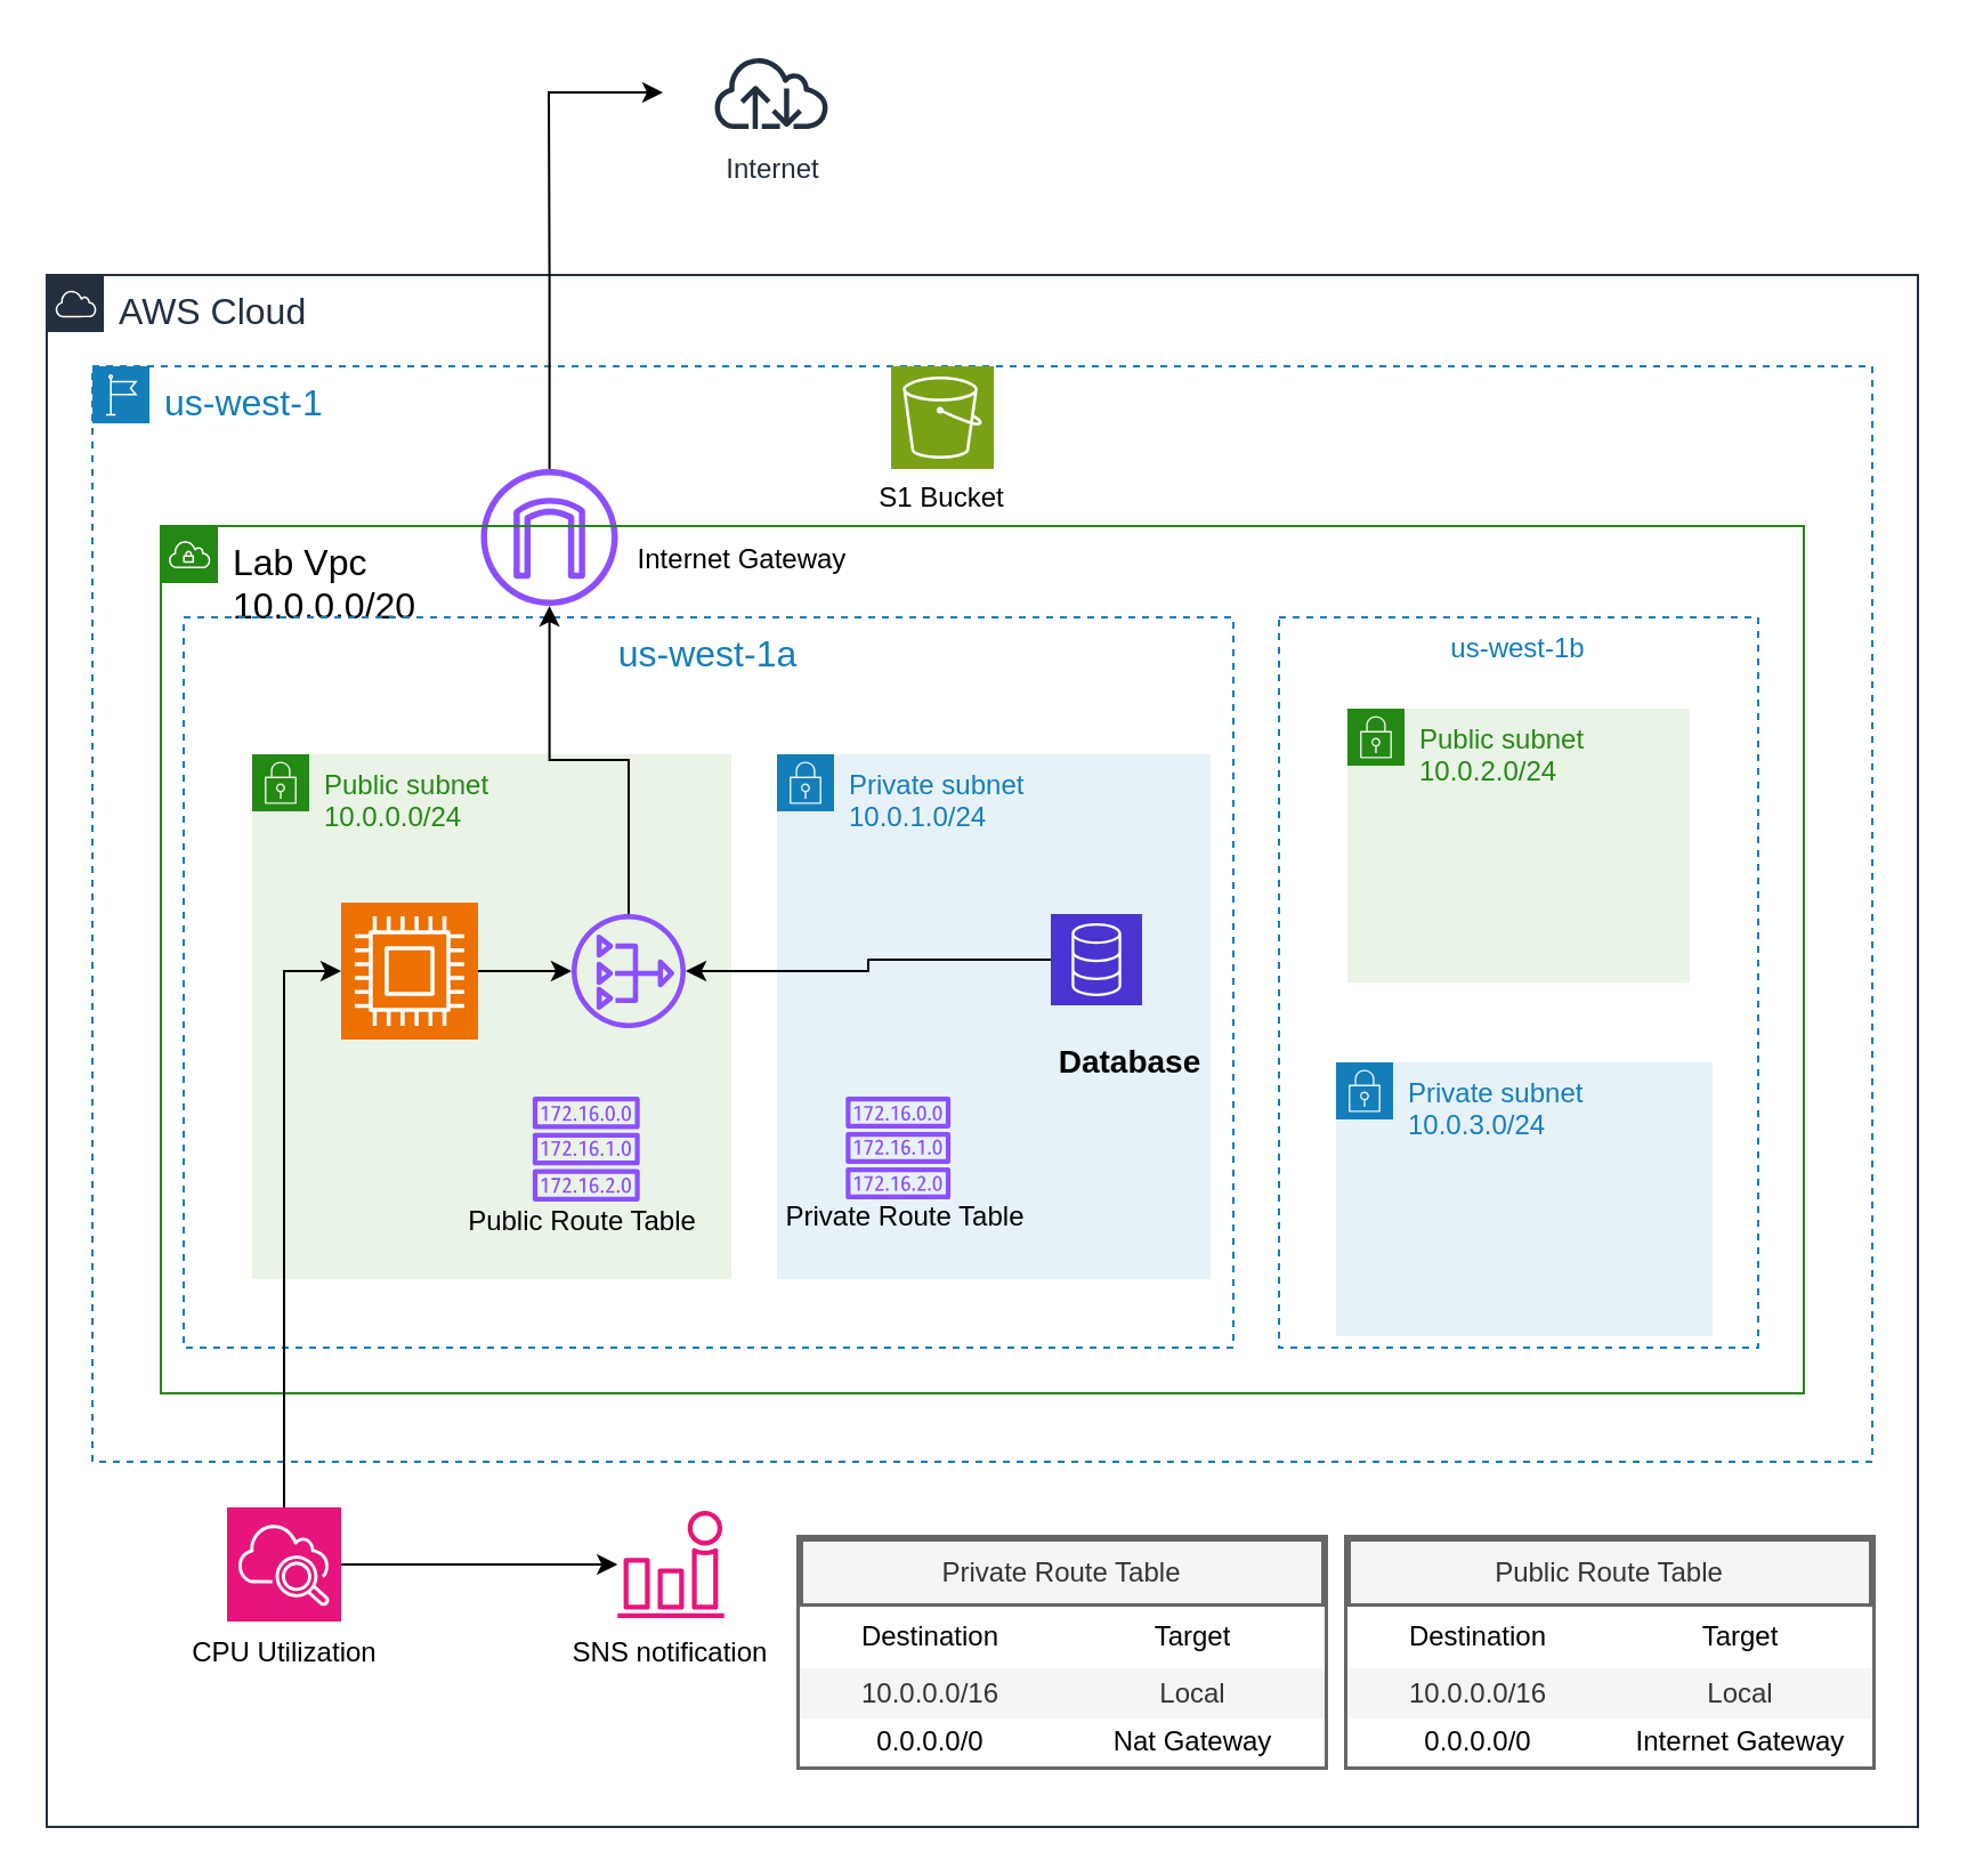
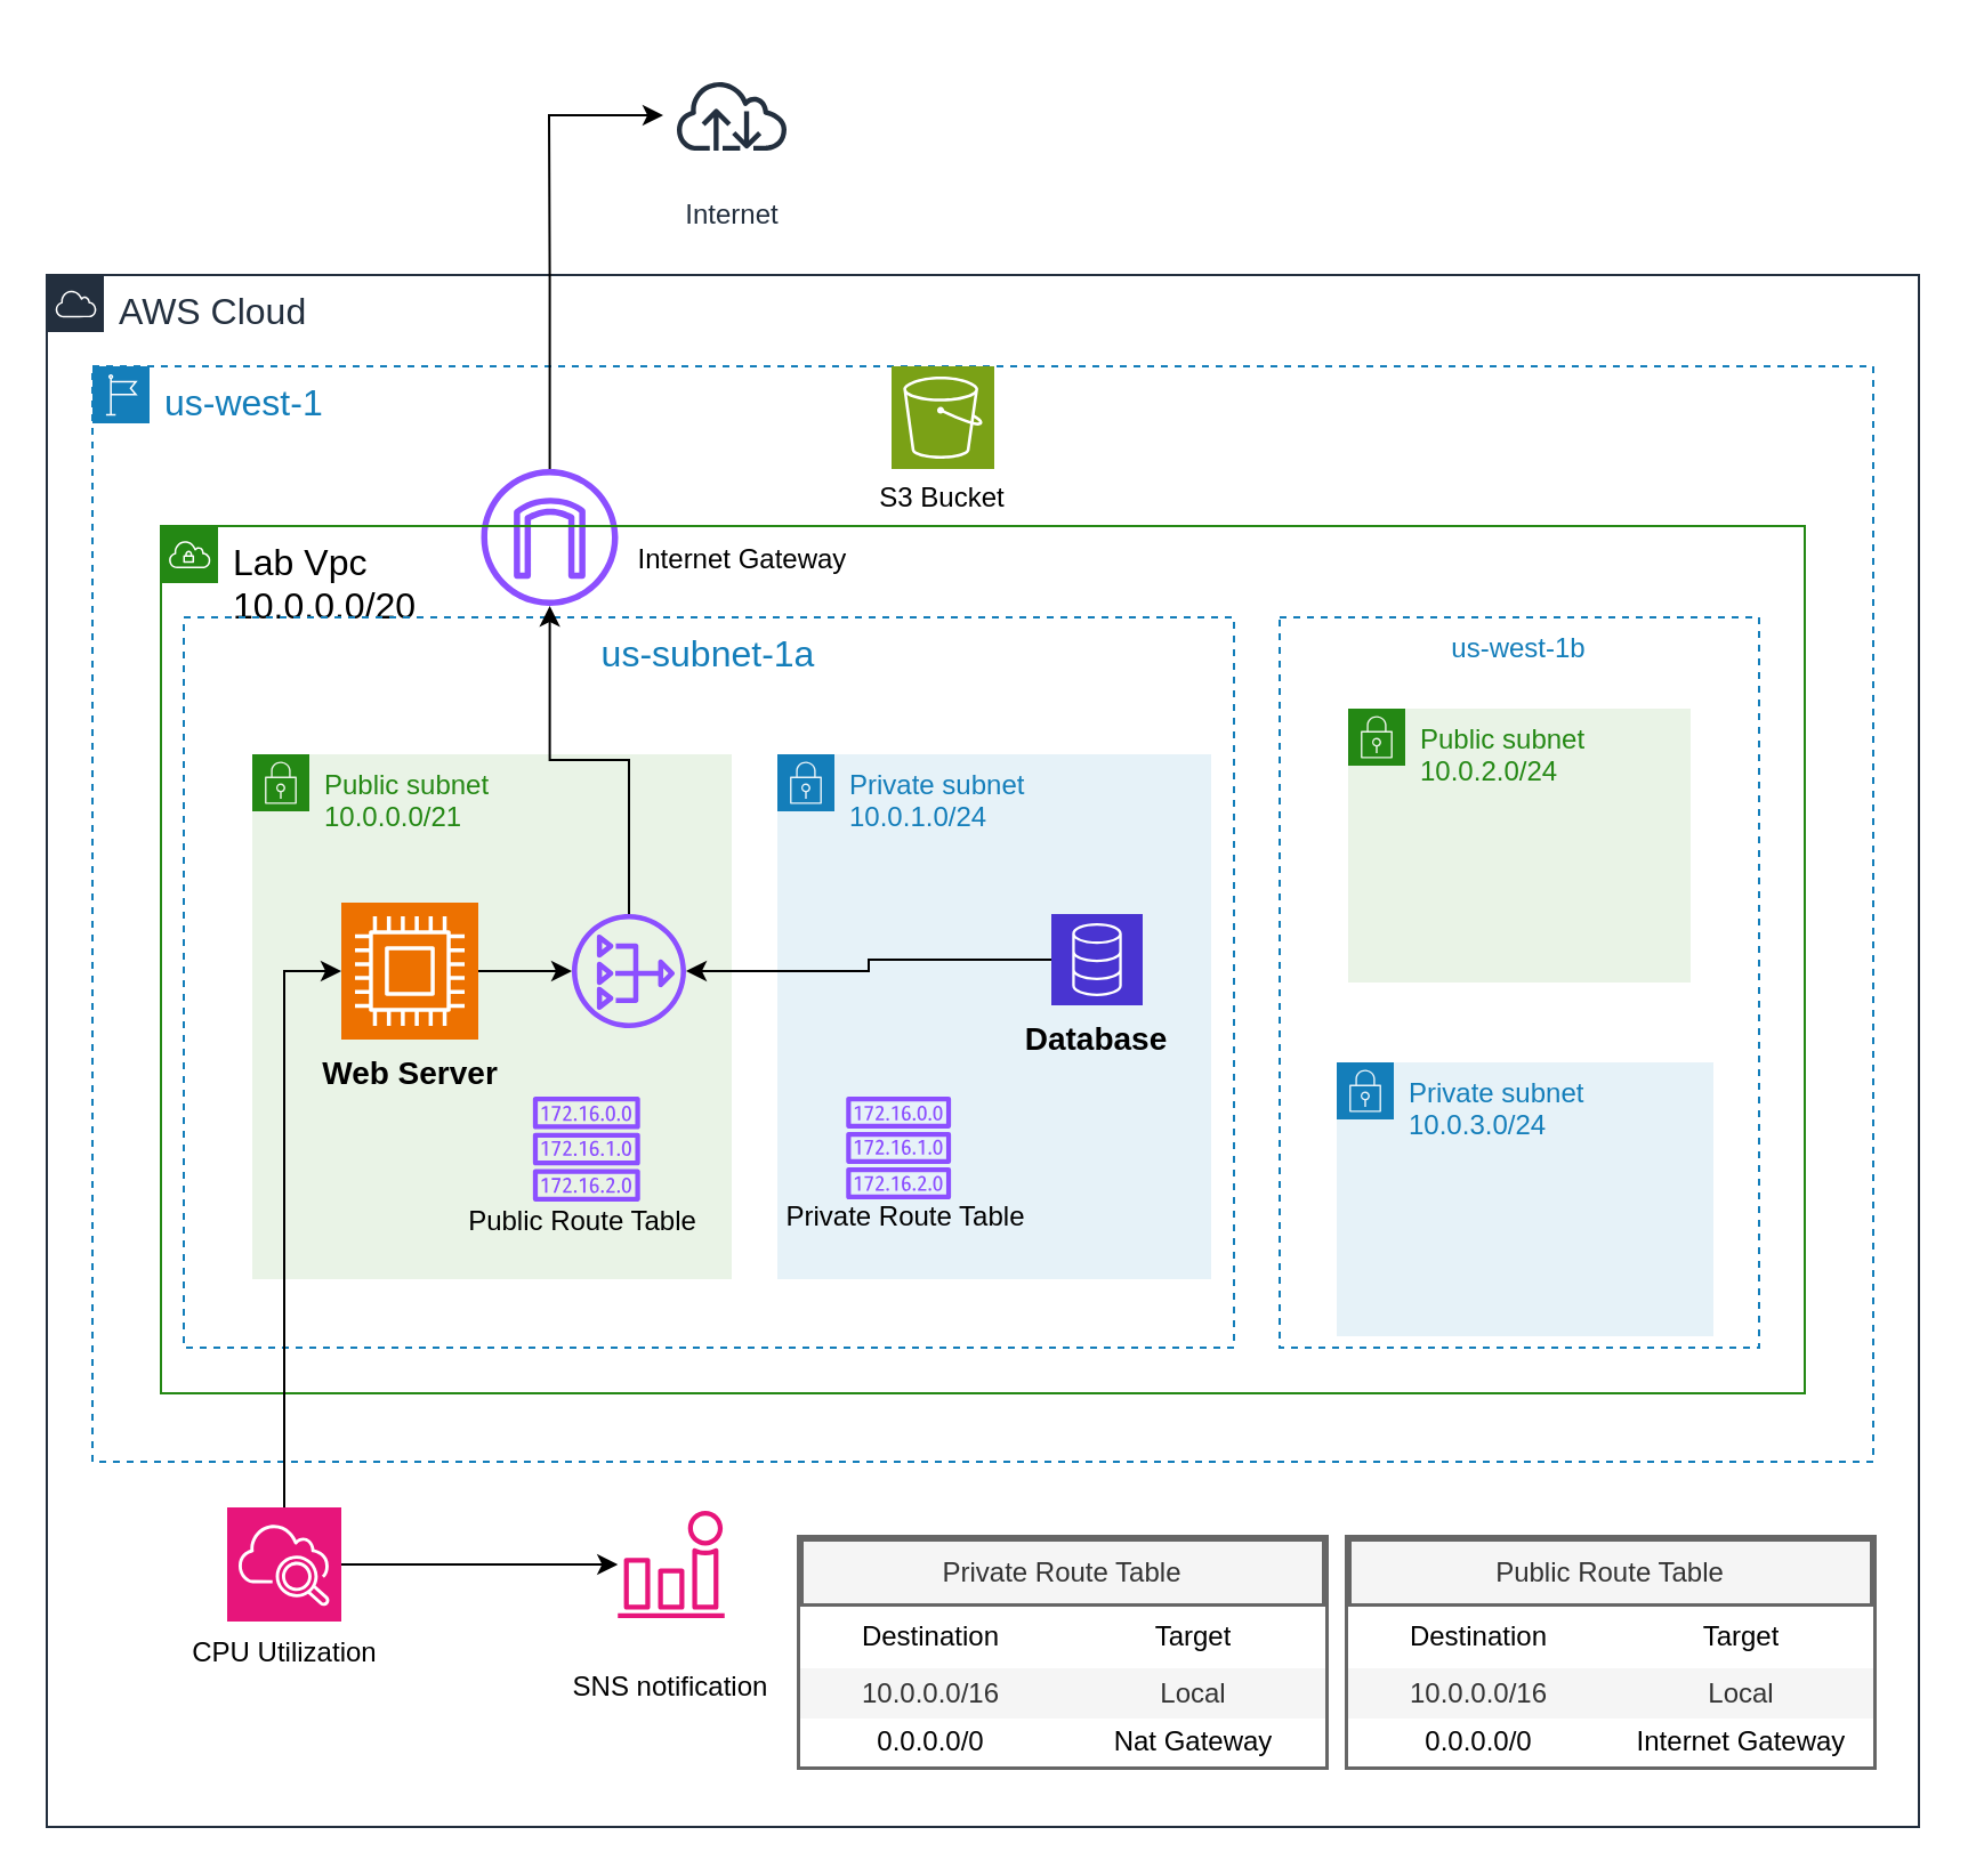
- <mxCell id="53" value="Internet" style="sketch=0;outlineConnect=0;fontColor=#232F3E;gradientColor=none;strokeColor=#232F3E;fillColor=#ffffff;dashed=0;verticalLabelPosition=bottom;verticalAlign=top;align=center;html=1;fontSize=12;fontStyle=0;aspect=fixed;shape=mxgraph.aws4.resourceIcon;resIcon=mxgraph.aws4.internet;" parent="1" vertex="1"><mxGeometry x="290" y="20" width="95" height="40" as="geometry" /></mxCell>
+ <mxCell id="53" value="Internet" style="sketch=0;outlineConnect=0;fontColor=#232F3E;gradientColor=none;strokeColor=#232F3E;fillColor=#ffffff;dashed=0;verticalLabelPosition=bottom;verticalAlign=top;align=center;html=1;fontSize=12;fontStyle=0;aspect=fixed;shape=mxgraph.aws4.resourceIcon;resIcon=mxgraph.aws4.internet;" parent="1" vertex="1"><mxGeometry x="290" y="20" width="60" height="60" as="geometry" /></mxCell>
- <mxCell id="24" value="S1 Bucket" style="text;html=1;strokeColor=none;fillColor=none;align=center;verticalAlign=middle;whiteSpace=wrap;rounded=0;" parent="3" vertex="1"><mxGeometry x="340" y="45" width="65" height="25" as="geometry" /></mxCell>
+ <mxCell id="24" value="S3 Bucket" style="text;html=1;strokeColor=none;fillColor=none;align=center;verticalAlign=middle;whiteSpace=wrap;rounded=0;" parent="3" vertex="1"><mxGeometry x="340" y="45" width="65" height="25" as="geometry" /></mxCell>
- <mxCell id="7" value="us-west-1a" style="fillColor=none;strokeColor=#147EBA;dashed=1;verticalAlign=top;fontStyle=0;fontColor=#147EBA;whiteSpace=wrap;html=1;fontSize=16;rounded=0;" parent="6" vertex="1"><mxGeometry x="-30" y="-60" width="460" height="320" as="geometry" /></mxCell>
+ <mxCell id="7" value="us-subnet-1a" style="fillColor=none;strokeColor=#147EBA;dashed=1;verticalAlign=top;fontStyle=0;fontColor=#147EBA;whiteSpace=wrap;html=1;fontSize=16;rounded=0;" parent="6" vertex="1"><mxGeometry x="-30" y="-60" width="460" height="320" as="geometry" /></mxCell>
- <mxCell id="6" value="Public subnet&lt;br&gt;10.0.0.0/24" style="points=[[0,0],[0.25,0],[0.5,0],[0.75,0],[1,0],[1,0.25],[1,0.5],[1,0.75],[1,1],[0.75,1],[0.5,1],[0.25,1],[0,1],[0,0.75],[0,0.5],[0,0.25]];outlineConnect=0;gradientColor=none;html=1;whiteSpace=wrap;fontSize=12;fontStyle=0;container=1;pointerEvents=0;collapsible=0;recursiveResize=0;shape=mxgraph.aws4.group;grIcon=mxgraph.aws4.group_security_group;grStroke=0;strokeColor=#248814;fillColor=#E9F3E6;verticalAlign=top;align=left;spacingLeft=30;fontColor=#248814;dashed=0;rounded=0;" parent="5" vertex="1"><mxGeometry x="40" y="100" width="210" height="230" as="geometry" /></mxCell>
+ <mxCell id="6" value="Public subnet&lt;br&gt;10.0.0.0/21" style="points=[[0,0],[0.25,0],[0.5,0],[0.75,0],[1,0],[1,0.25],[1,0.5],[1,0.75],[1,1],[0.75,1],[0.5,1],[0.25,1],[0,1],[0,0.75],[0,0.5],[0,0.25]];outlineConnect=0;gradientColor=none;html=1;whiteSpace=wrap;fontSize=12;fontStyle=0;container=1;pointerEvents=0;collapsible=0;recursiveResize=0;shape=mxgraph.aws4.group;grIcon=mxgraph.aws4.group_security_group;grStroke=0;strokeColor=#248814;fillColor=#E9F3E6;verticalAlign=top;align=left;spacingLeft=30;fontColor=#248814;dashed=0;rounded=0;" parent="5" vertex="1"><mxGeometry x="40" y="100" width="210" height="230" as="geometry" /></mxCell>
- <mxCell id="16" value="&lt;font style=&quot;font-size: 14px;&quot;&gt;&lt;b&gt;Database&lt;/b&gt;&lt;/font&gt;" style="text;html=1;strokeColor=none;fillColor=none;align=center;verticalAlign=middle;whiteSpace=wrap;rounded=0;" parent="12" vertex="1"><mxGeometry x="125" y="120" width="60" height="30" as="geometry" /></mxCell>
+ <mxCell id="16" value="&lt;font style=&quot;font-size: 14px;&quot;&gt;&lt;b&gt;Database&lt;/b&gt;&lt;/font&gt;" style="text;html=1;strokeColor=none;fillColor=none;align=center;verticalAlign=middle;whiteSpace=wrap;rounded=0;" parent="12" vertex="1"><mxGeometry x="110" y="110" width="60" height="30" as="geometry" /></mxCell>
+ <mxCell id="11" value="Web Server" style="text;html=1;strokeColor=none;fillColor=none;align=center;verticalAlign=middle;whiteSpace=wrap;rounded=0;fontSize=14;fontStyle=1;" parent="6" vertex="1"><mxGeometry x="22.75" y="130" width="92.5" height="20" as="geometry" /></mxCell>
- <mxCell id="30" value="SNS notification" style="text;html=1;strokeColor=none;fillColor=none;align=center;verticalAlign=middle;whiteSpace=wrap;rounded=0;" parent="2" vertex="1"><mxGeometry x="225.25" y="588.5" width="96.5" height="30" as="geometry" /></mxCell>
+ <mxCell id="30" value="SNS notification" style="text;html=1;strokeColor=none;fillColor=none;align=center;verticalAlign=middle;whiteSpace=wrap;rounded=0;" parent="2" vertex="1"><mxGeometry x="225.25" y="603.5" width="96.5" height="30" as="geometry" /></mxCell>
